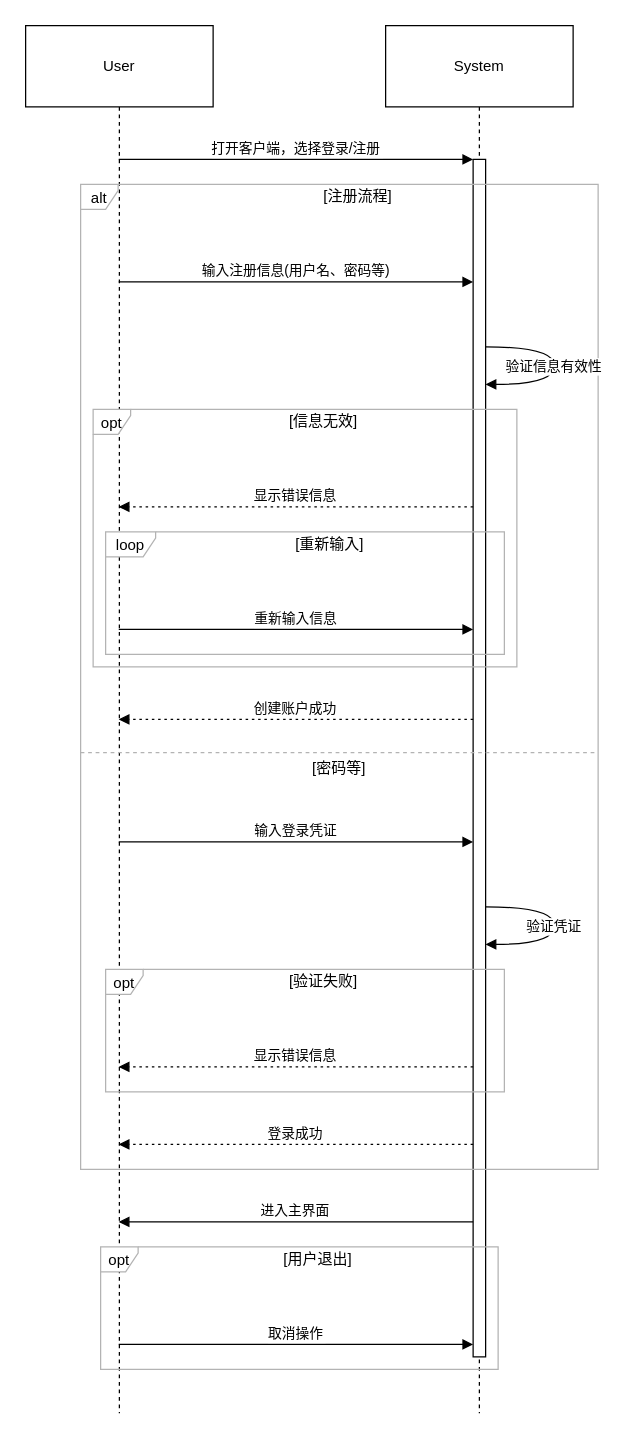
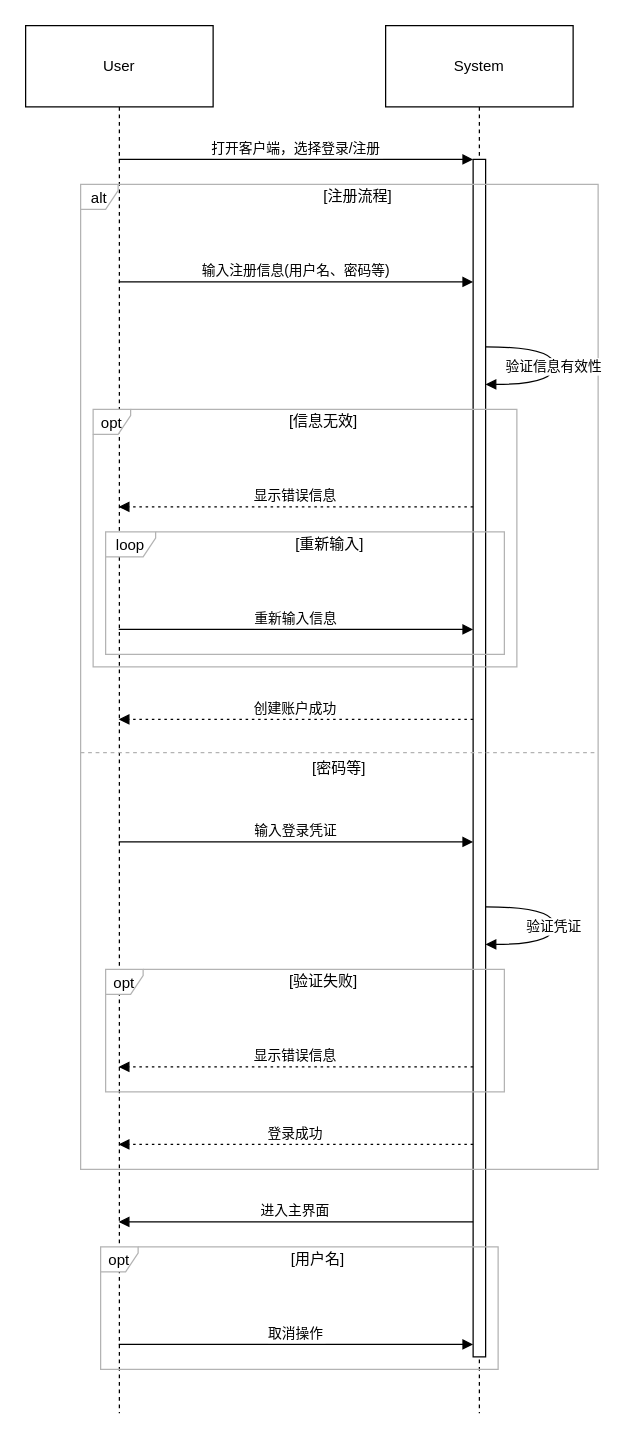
- <mxCell id="15" value="[用户退出]" style="text;strokeColor=none;fillColor=none;align=center;verticalAlign=middle;whiteSpace=wrap;" vertex="1" parent="14"><mxGeometry x="30" width="288" height="20" as="geometry" /></mxCell>
+ <mxCell id="15" value="[用户名]" style="text;strokeColor=none;fillColor=none;align=center;verticalAlign=middle;whiteSpace=wrap;" vertex="1" parent="14"><mxGeometry x="30" width="288" height="20" as="geometry" /></mxCell>
